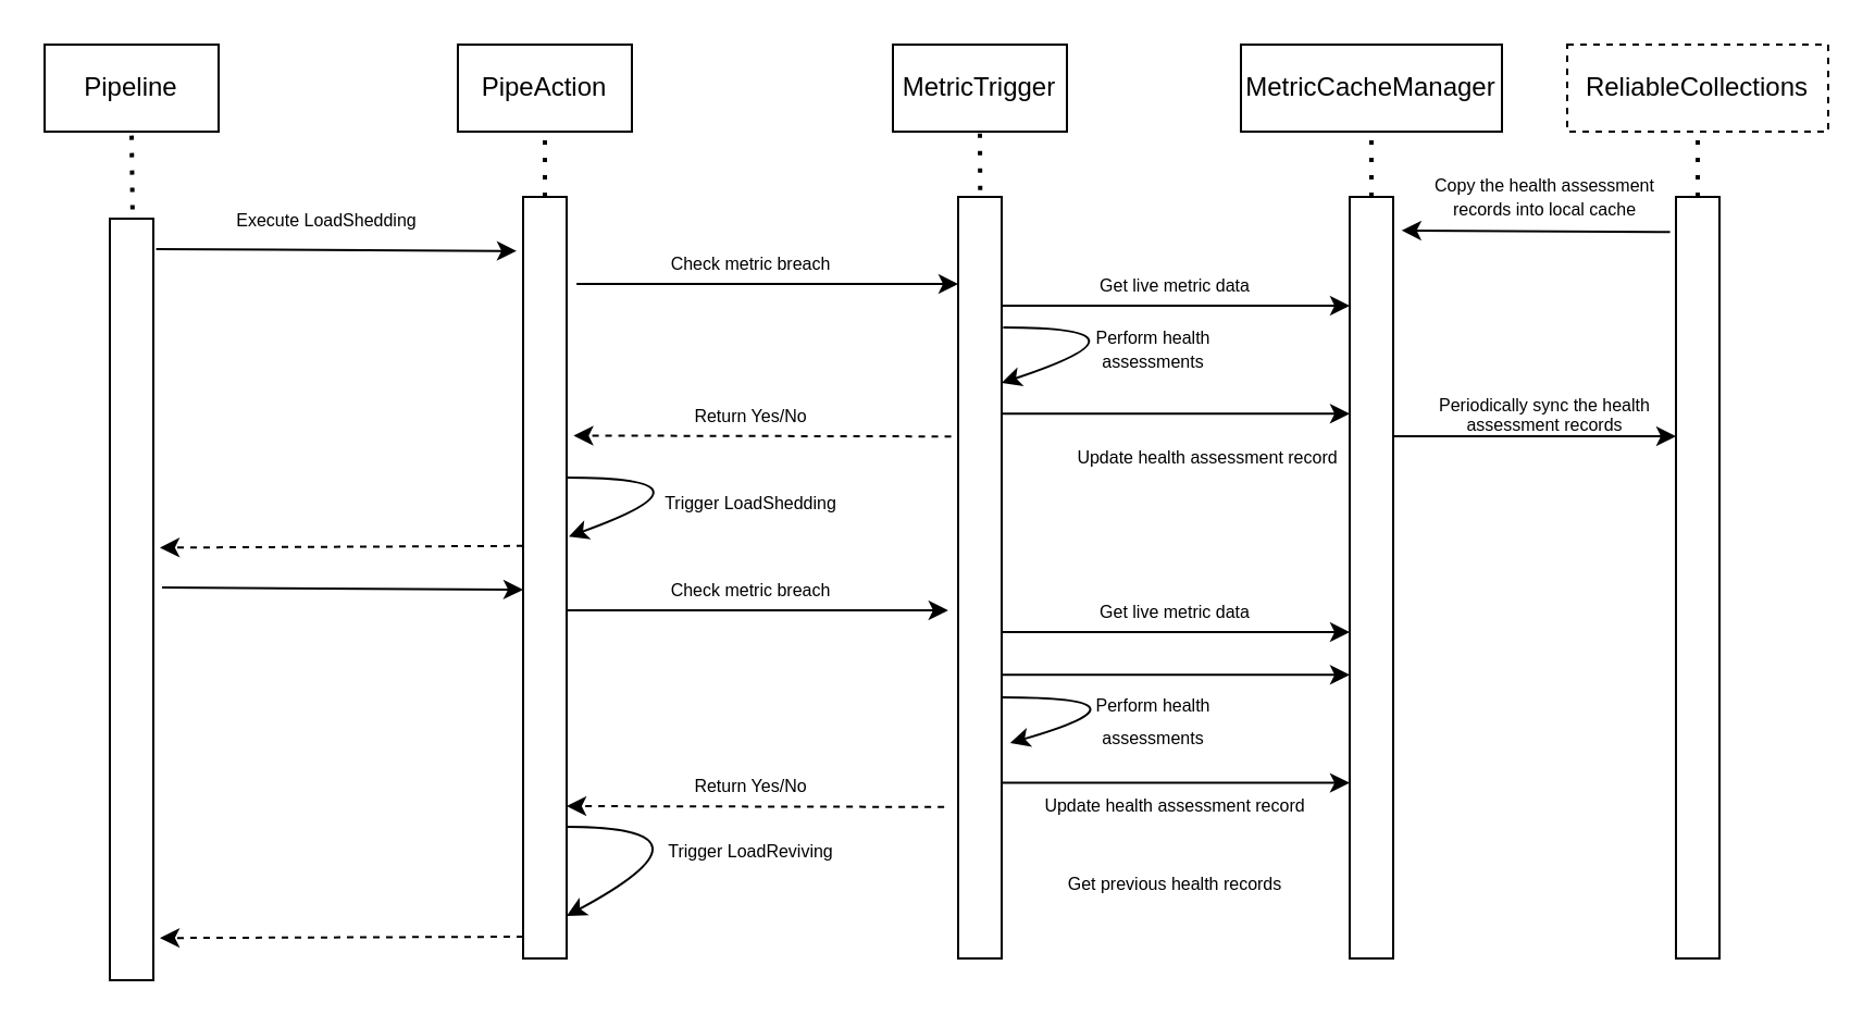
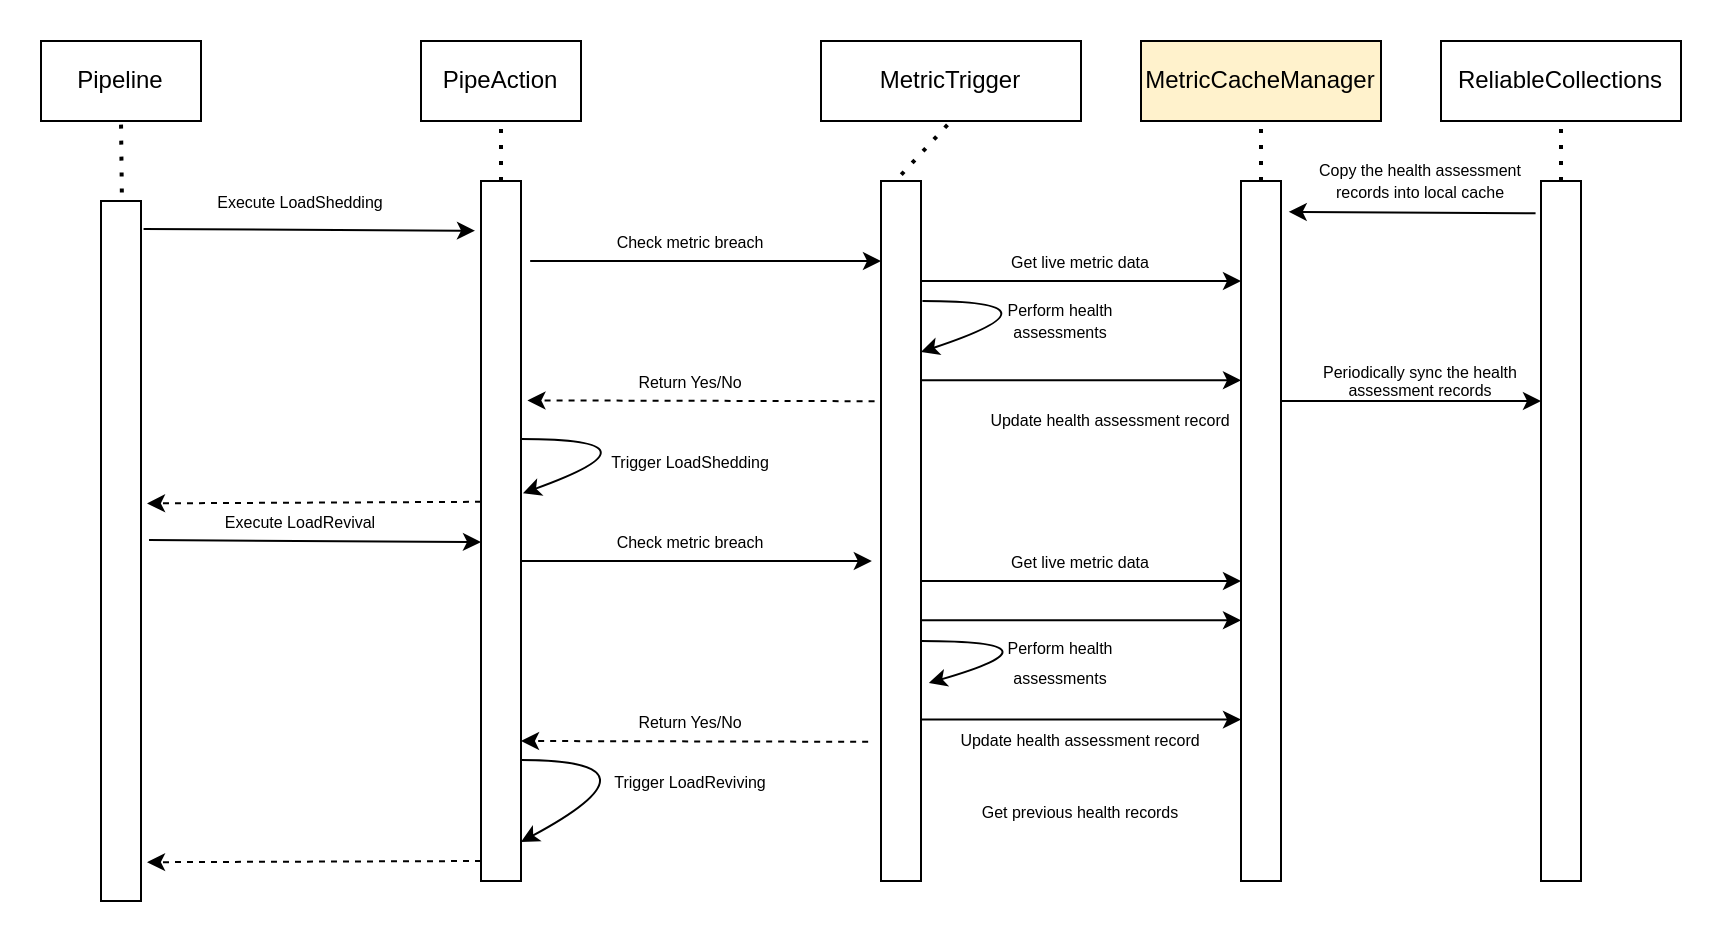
- <mxCell id="8" value="MetricTrigger" style="rounded=0;whiteSpace=wrap;html=1;" vertex="1" parent="1"><mxGeometry x="410" y="20" width="80" height="40" as="geometry" /></mxCell>
+ <mxCell id="8" value="MetricTrigger" style="rounded=0;whiteSpace=wrap;html=1;" vertex="1" parent="1"><mxGeometry x="410" y="20" width="130" height="40" as="geometry" /></mxCell>
- <mxCell id="7" value="&lt;p style=&quot;line-height: 120%;&quot;&gt;MetricCacheManager&lt;/p&gt;" style="rounded=0;whiteSpace=wrap;html=1;" vertex="1" parent="1"><mxGeometry x="570" y="20" width="120" height="40" as="geometry" /></mxCell>
+ <mxCell id="7" value="&lt;p style=&quot;line-height: 120%;&quot;&gt;MetricCacheManager&lt;/p&gt;" style="rounded=0;whiteSpace=wrap;html=1;fillColor=#fff2cc;" vertex="1" parent="1"><mxGeometry x="570" y="20" width="120" height="40" as="geometry" /></mxCell>
- <mxCell id="11" value="&lt;p style=&quot;line-height: 120%;&quot;&gt;ReliableCollections&lt;/p&gt;" style="rounded=0;whiteSpace=wrap;html=1;dashed=1;" vertex="1" parent="1"><mxGeometry x="720" y="20" width="120" height="40" as="geometry" /></mxCell>
+ <mxCell id="11" value="&lt;p style=&quot;line-height: 120%;&quot;&gt;ReliableCollections&lt;/p&gt;" style="rounded=0;whiteSpace=wrap;html=1;" vertex="1" parent="1"><mxGeometry x="720" y="20" width="120" height="40" as="geometry" /></mxCell>
+ <mxCell id="19" value="&lt;font style=&quot;font-size: 8px;&quot;&gt;Execute LoadRevival&lt;/font&gt;" style="text;html=1;strokeColor=none;fillColor=none;align=center;verticalAlign=middle;whiteSpace=wrap;rounded=0;" vertex="1" parent="1"><mxGeometry x="100" y="250" width="100" height="20" as="geometry" /></mxCell>
